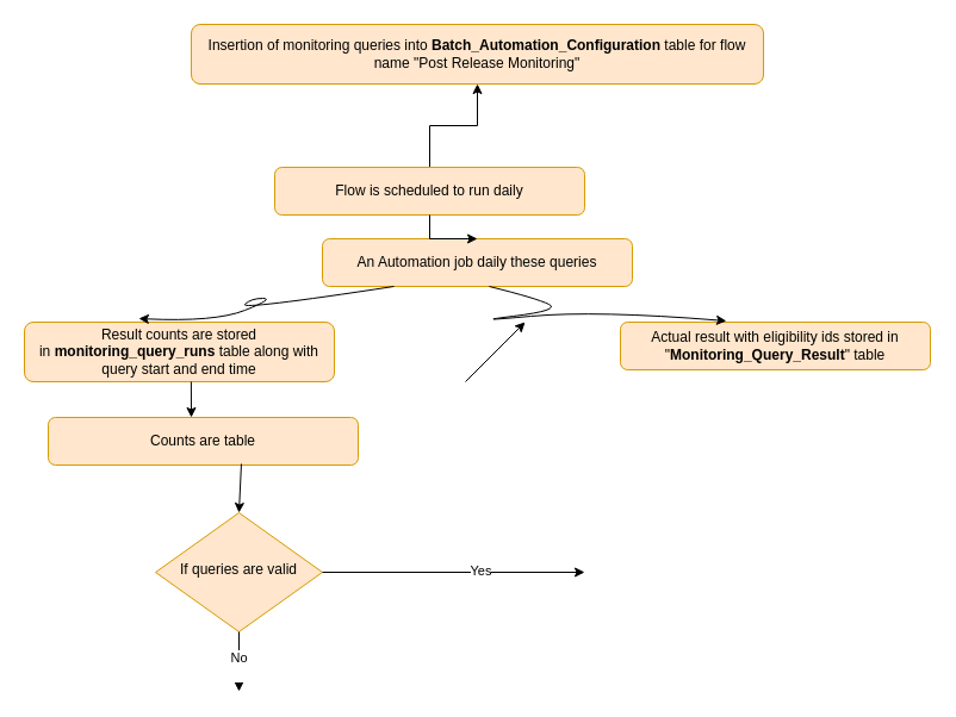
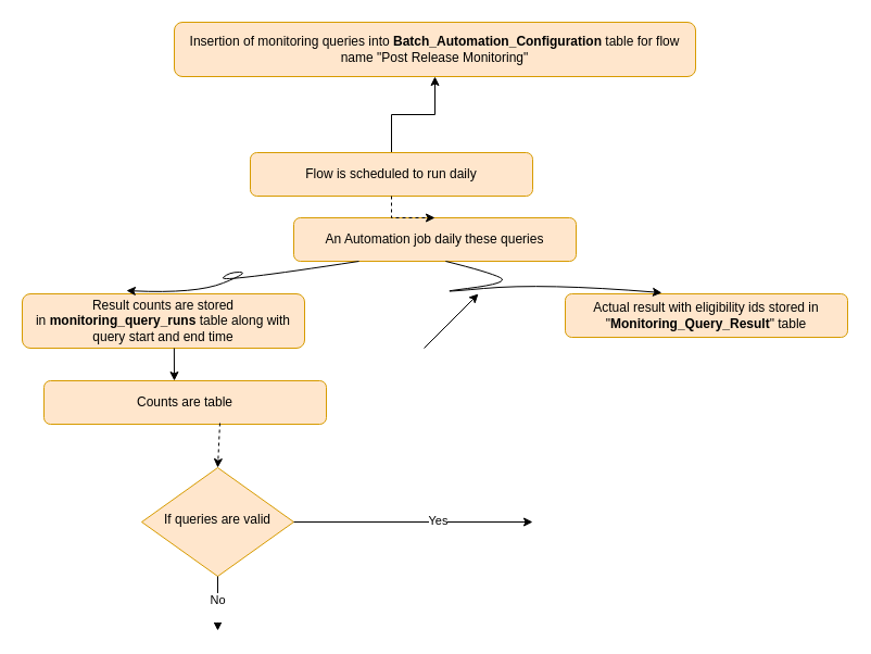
- <mxCell id="7" value="" style="edgeStyle=orthogonalEdgeStyle;rounded=0;orthogonalLoop=1;jettySize=auto;html=1;entryX=0.5;entryY=0;entryDx=0;entryDy=0;exitX=0.5;exitY=1;exitDx=0;exitDy=0;" edge="1" parent="1" source="5" target="6"><mxGeometry relative="1" as="geometry"><mxPoint x="410" y="130" as="sourcePoint" /><mxPoint x="410" y="80" as="targetPoint" /></mxGeometry></mxCell>
+ <mxCell id="7" value="" style="edgeStyle=orthogonalEdgeStyle;rounded=0;orthogonalLoop=1;jettySize=auto;html=1;entryX=0.5;entryY=0;entryDx=0;entryDy=0;exitX=0.5;exitY=1;exitDx=0;exitDy=0;dashed=1;" edge="1" parent="1" source="5" target="6"><mxGeometry relative="1" as="geometry"><mxPoint x="410" y="130" as="sourcePoint" /><mxPoint x="410" y="80" as="targetPoint" /></mxGeometry></mxCell>
- <mxCell id="15" value="" style="endArrow=classic;html=1;rounded=0;entryX=0.5;entryY=0;entryDx=0;entryDy=0;exitX=0.623;exitY=0.975;exitDx=0;exitDy=0;exitPerimeter=0;" edge="1" parent="1" source="12" target="3"><mxGeometry width="50" height="50" relative="1" as="geometry"><mxPoint x="200" y="400" as="sourcePoint" /><mxPoint x="190" y="420" as="targetPoint" /></mxGeometry></mxCell>
+ <mxCell id="15" value="" style="endArrow=classic;html=1;rounded=0;entryX=0.5;entryY=0;entryDx=0;entryDy=0;exitX=0.623;exitY=0.975;exitDx=0;exitDy=0;exitPerimeter=0;dashed=1;" edge="1" parent="1" source="12" target="3"><mxGeometry width="50" height="50" relative="1" as="geometry"><mxPoint x="200" y="400" as="sourcePoint" /><mxPoint x="190" y="420" as="targetPoint" /></mxGeometry></mxCell>
